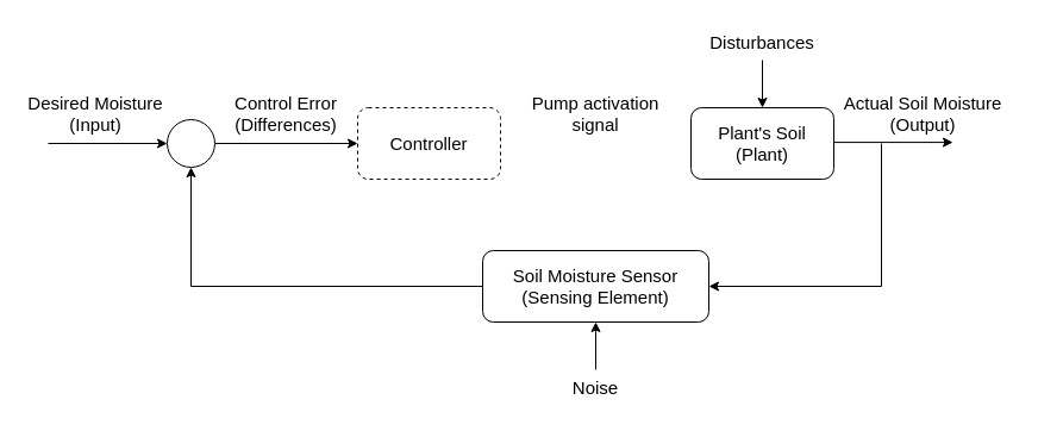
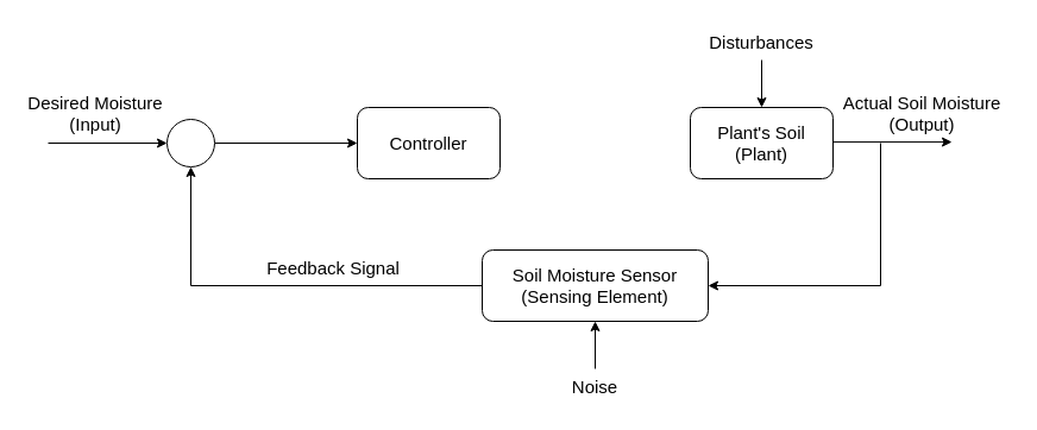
- <mxCell id="7" value="Control Error&lt;div&gt;(Differences)&lt;/div&gt;" style="text;html=1;align=center;verticalAlign=middle;whiteSpace=wrap;rounded=0;fontSize=15;" vertex="1" parent="1"><mxGeometry x="180" y="80" width="120" height="30" as="geometry" /></mxCell>
- <mxCell id="8" value="Pump activation&lt;div&gt;signal&lt;/div&gt;" style="text;html=1;align=center;verticalAlign=middle;whiteSpace=wrap;rounded=0;fontSize=15;" vertex="1" parent="1"><mxGeometry x="440" y="80" width="120" height="30" as="geometry" /></mxCell>
- <mxCell id="2" value="Controller" style="rounded=1;whiteSpace=wrap;html=1;fontSize=15;dashed=1;" vertex="1" parent="1"><mxGeometry x="300" y="90" width="120" height="60" as="geometry" /></mxCell>
+ <mxCell id="2" value="Controller" style="rounded=1;whiteSpace=wrap;html=1;fontSize=15;" vertex="1" parent="1"><mxGeometry x="300" y="90" width="120" height="60" as="geometry" /></mxCell>
+ <mxCell id="19" value="Feedback Signal" style="text;html=1;align=center;verticalAlign=middle;whiteSpace=wrap;rounded=0;fontSize=15;" vertex="1" parent="1"><mxGeometry x="220" y="210" width="120" height="30" as="geometry" /></mxCell>
